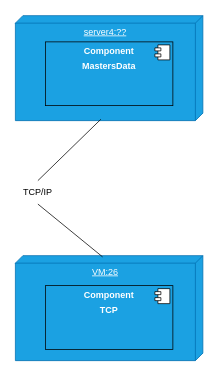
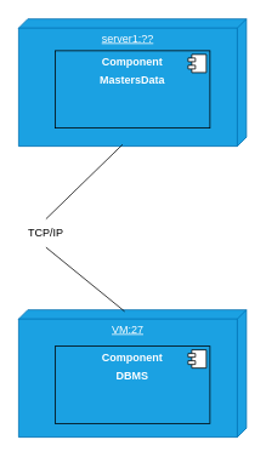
- <mxCell id="2" value="server4:??" style="verticalAlign=top;align=center;spacingTop=8;spacingLeft=2;spacingRight=12;shape=cube;size=10;direction=south;fontStyle=4;html=1;whiteSpace=wrap;fillColor=#1ba1e2;fontColor=#ffffff;strokeColor=#006EAF;" parent="1" vertex="1"><mxGeometry x="20" y="20" width="250" height="140" as="geometry" /></mxCell>
+ <mxCell id="2" value="server1:??" style="verticalAlign=top;align=center;spacingTop=8;spacingLeft=2;spacingRight=12;shape=cube;size=10;direction=south;fontStyle=4;html=1;whiteSpace=wrap;fillColor=#1ba1e2;fontColor=#ffffff;strokeColor=#006EAF;" parent="1" vertex="1"><mxGeometry x="20" y="20" width="250" height="140" as="geometry" /></mxCell>
- <mxCell id="5" value="VM:26" style="verticalAlign=top;align=center;spacingTop=8;spacingLeft=2;spacingRight=12;shape=cube;size=10;direction=south;fontStyle=4;html=1;whiteSpace=wrap;fillColor=#1ba1e2;fontColor=#ffffff;strokeColor=#006EAF;" vertex="1" parent="1"><mxGeometry x="20" y="340" width="250" height="140" as="geometry" /></mxCell>
+ <mxCell id="5" value="VM:27" style="verticalAlign=top;align=center;spacingTop=8;spacingLeft=2;spacingRight=12;shape=cube;size=10;direction=south;fontStyle=4;html=1;whiteSpace=wrap;fillColor=#1ba1e2;fontColor=#ffffff;strokeColor=#006EAF;" vertex="1" parent="1"><mxGeometry x="20" y="340" width="250" height="140" as="geometry" /></mxCell>
- <mxCell id="6" value="&lt;p style=&quot;margin:0px;margin-top:6px;text-align:center;&quot;&gt;&lt;b&gt;Component&lt;/b&gt;&lt;/p&gt;&lt;p style=&quot;margin:0px;margin-top:6px;text-align:center;&quot;&gt;&lt;b&gt;TCP&lt;/b&gt;&lt;/p&gt;" style="align=left;overflow=fill;html=1;dropTarget=0;whiteSpace=wrap;fillColor=#1ba1e2;fontColor=#ffffff;strokeColor=default;" vertex="1" parent="1"><mxGeometry x="60" y="380" width="170" height="85" as="geometry" /></mxCell>
+ <mxCell id="6" value="&lt;p style=&quot;margin:0px;margin-top:6px;text-align:center;&quot;&gt;&lt;b&gt;Component&lt;/b&gt;&lt;/p&gt;&lt;p style=&quot;margin:0px;margin-top:6px;text-align:center;&quot;&gt;&lt;b&gt;DBMS&lt;/b&gt;&lt;/p&gt;" style="align=left;overflow=fill;html=1;dropTarget=0;whiteSpace=wrap;fillColor=#1ba1e2;fontColor=#ffffff;strokeColor=default;" vertex="1" parent="1"><mxGeometry x="60" y="380" width="170" height="85" as="geometry" /></mxCell>
